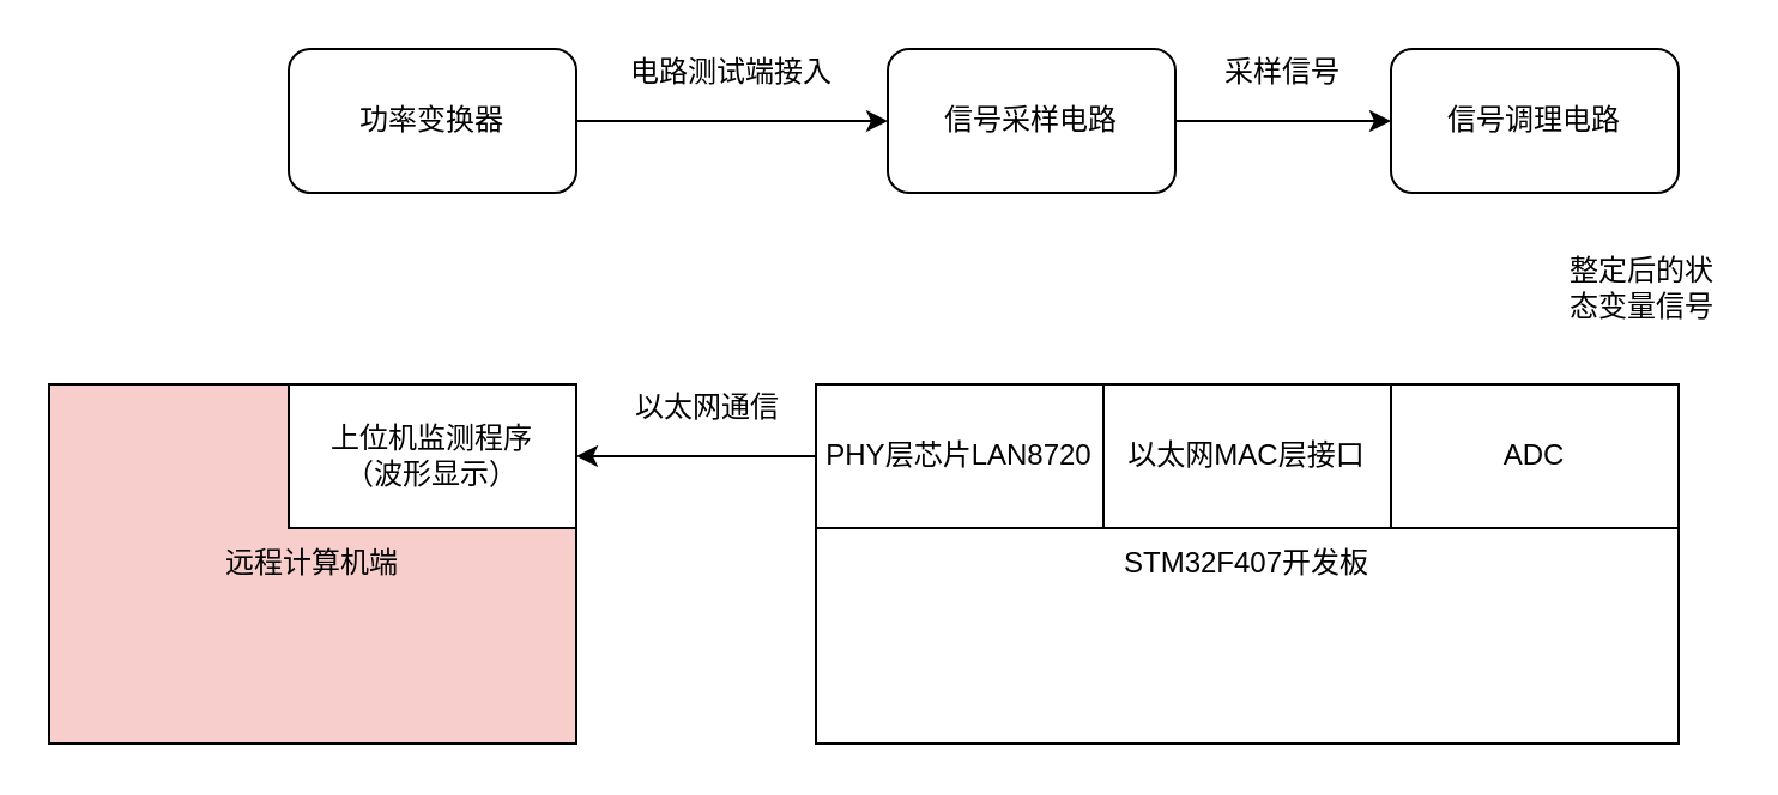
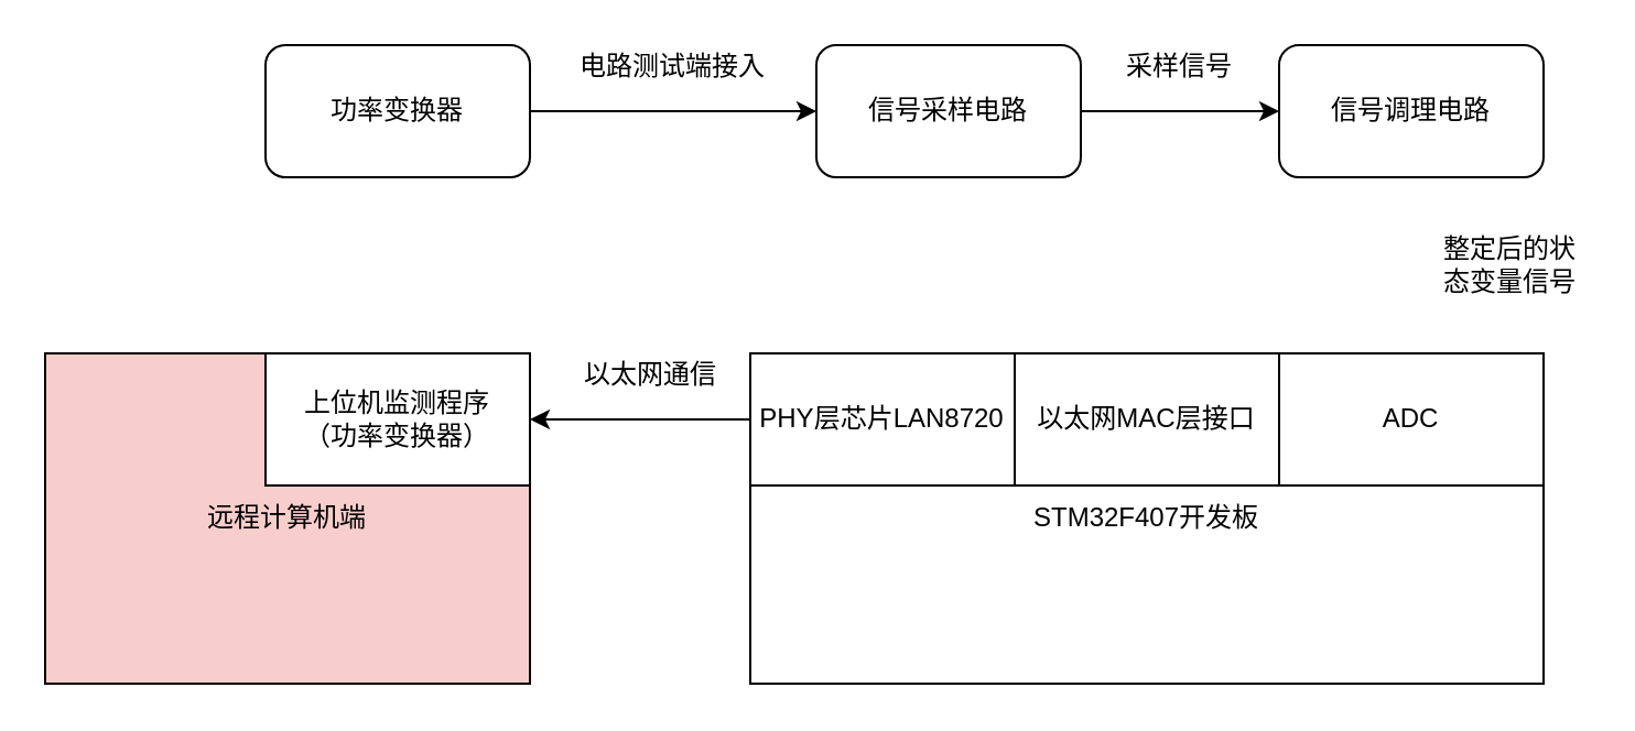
- <mxCell id="15" value="上位机监测程序&lt;br&gt;（波形显示）" style="rounded=0;whiteSpace=wrap;html=1;" vertex="1" parent="1"><mxGeometry x="120" y="160" width="120" height="60" as="geometry" /></mxCell>
+ <mxCell id="15" value="上位机监测程序&lt;br&gt;（功率变换器）" style="rounded=0;whiteSpace=wrap;html=1;" vertex="1" parent="1"><mxGeometry x="120" y="160" width="120" height="60" as="geometry" /></mxCell>
